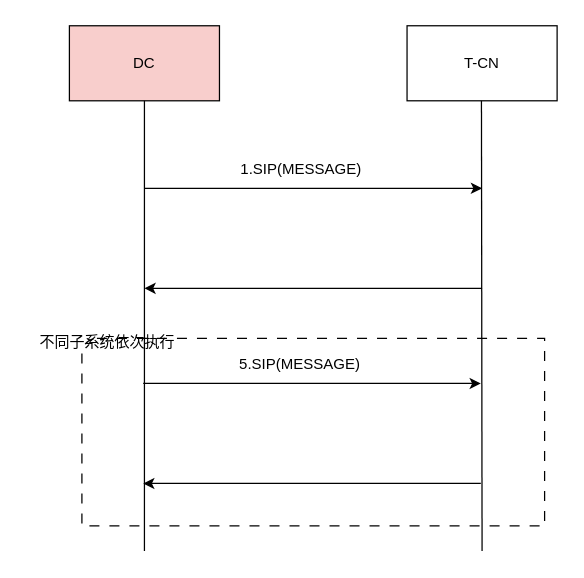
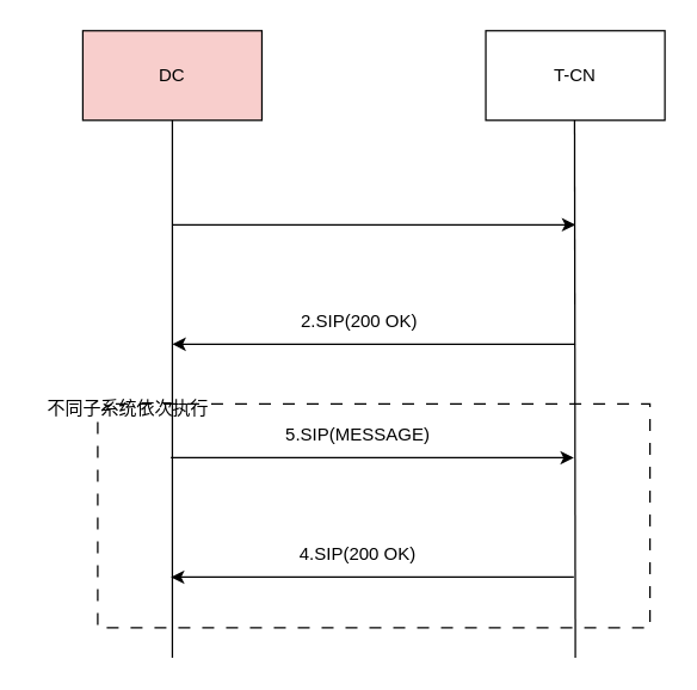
- <mxCell id="8" value="1.SIP(MESSAGE)" style="text;html=1;align=center;verticalAlign=middle;resizable=0;points=[];autosize=1;strokeColor=none;fillColor=none;" parent="1" vertex="1"><mxGeometry x="180" y="120" width="120" height="30" as="geometry" /></mxCell>
+ <mxCell id="10" value="2.SIP(200 OK)" style="text;html=1;align=center;verticalAlign=middle;resizable=0;points=[];autosize=1;strokeColor=none;fillColor=none;" parent="1" vertex="1"><mxGeometry x="190" y="200" width="100" height="30" as="geometry" /></mxCell>
+ <mxCell id="14" value="4.SIP(200 OK)" style="text;html=1;align=center;verticalAlign=middle;resizable=0;points=[];autosize=1;strokeColor=none;fillColor=none;" parent="1" vertex="1"><mxGeometry x="189" y="356" width="100" height="30" as="geometry" /></mxCell>
